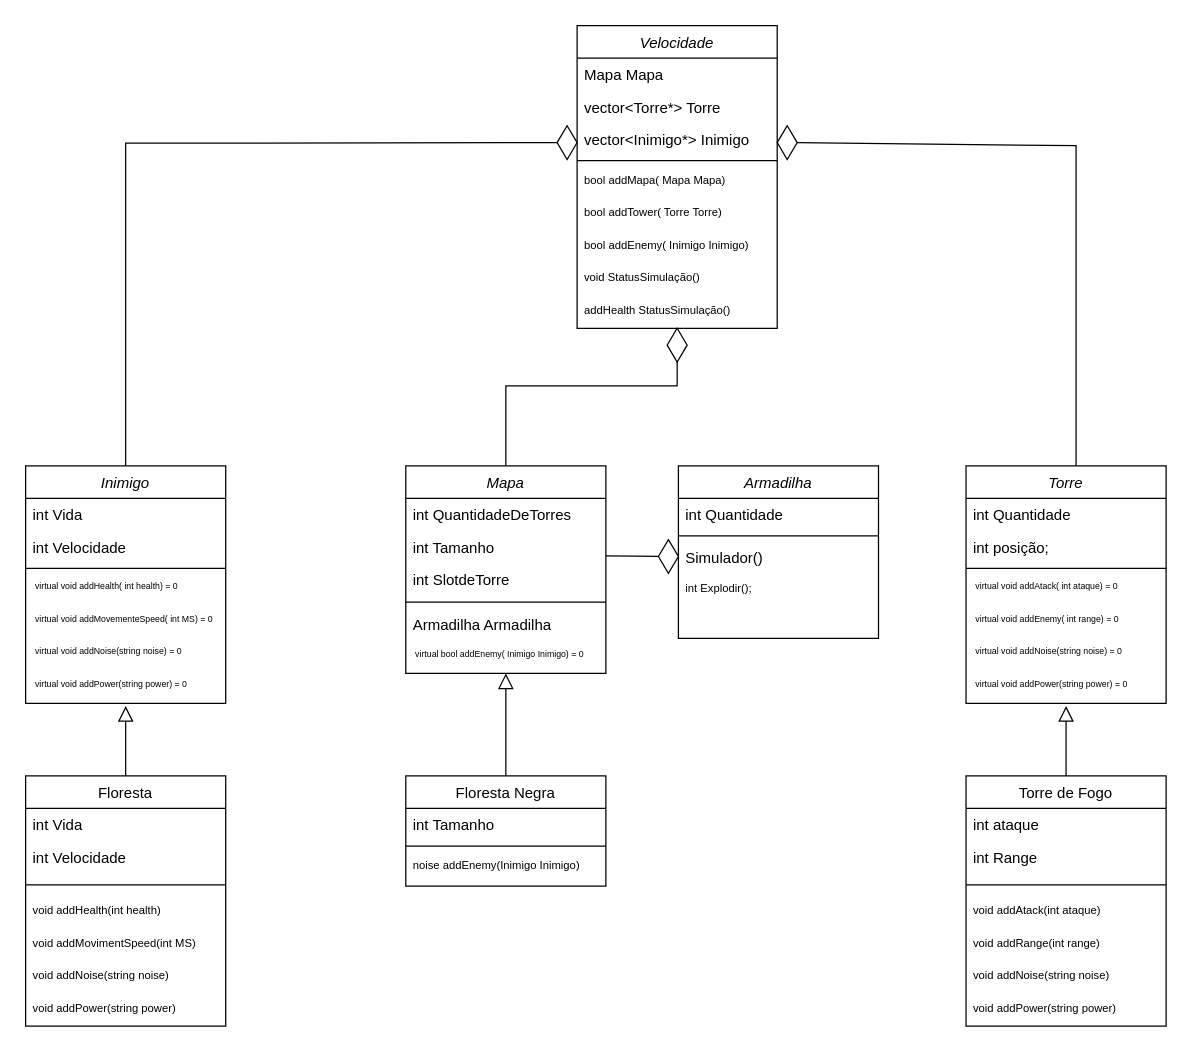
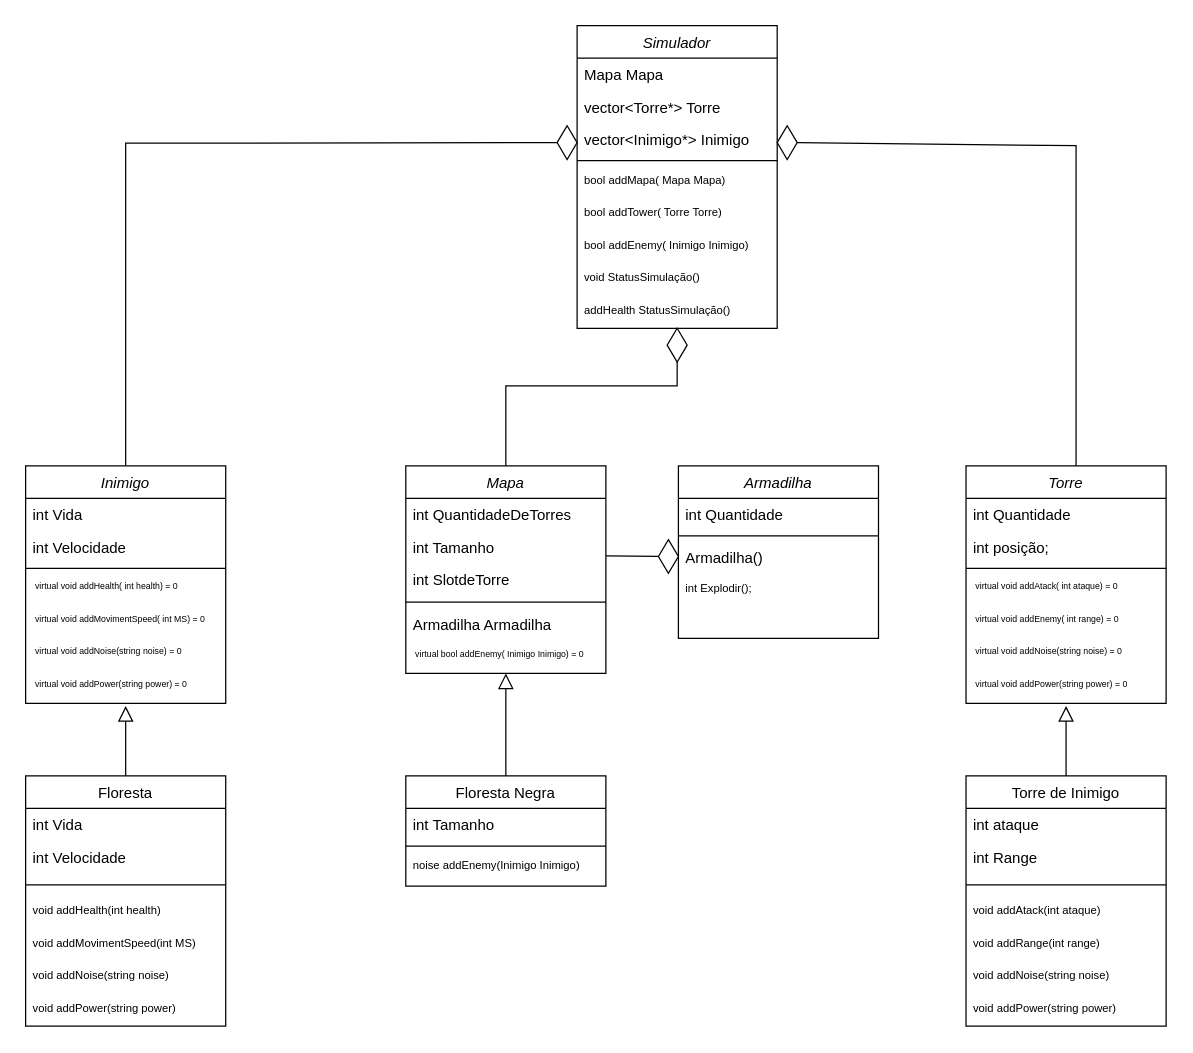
- <mxCell id="55" value="Velocidade" style="swimlane;fontStyle=2;align=center;verticalAlign=top;childLayout=stackLayout;horizontal=1;startSize=26;horizontalStack=0;resizeParent=1;resizeLast=0;collapsible=1;marginBottom=0;rounded=0;shadow=0;strokeWidth=1;" vertex="1" parent="1"><mxGeometry x="461" y="20" width="160" height="242" as="geometry"><mxRectangle x="230" y="140" width="160" height="26" as="alternateBounds" /></mxGeometry></mxCell>
+ <mxCell id="55" value="Simulador" style="swimlane;fontStyle=2;align=center;verticalAlign=top;childLayout=stackLayout;horizontal=1;startSize=26;horizontalStack=0;resizeParent=1;resizeLast=0;collapsible=1;marginBottom=0;rounded=0;shadow=0;strokeWidth=1;" vertex="1" parent="1"><mxGeometry x="461" y="20" width="160" height="242" as="geometry"><mxRectangle x="230" y="140" width="160" height="26" as="alternateBounds" /></mxGeometry></mxCell>
- <mxCell id="18" value="Simulador()" style="text;align=left;verticalAlign=top;spacingLeft=4;spacingRight=4;overflow=hidden;rotatable=0;points=[[0,0.5],[1,0.5]];portConstraint=eastwest;" vertex="1" parent="15"><mxGeometry y="60" width="160" height="26" as="geometry" /></mxCell>
+ <mxCell id="18" value="Armadilha()" style="text;align=left;verticalAlign=top;spacingLeft=4;spacingRight=4;overflow=hidden;rotatable=0;points=[[0,0.5],[1,0.5]];portConstraint=eastwest;" vertex="1" parent="15"><mxGeometry y="60" width="160" height="26" as="geometry" /></mxCell>
- <mxCell id="43" value=" virtual void addMovementeSpeed( int MS) = 0" style="text;align=left;verticalAlign=top;spacingLeft=4;spacingRight=4;overflow=hidden;rotatable=0;points=[[0,0.5],[1,0.5]];portConstraint=eastwest;fontSize=7;" vertex="1" parent="38"><mxGeometry y="112" width="160" height="26" as="geometry" /></mxCell>
+ <mxCell id="43" value=" virtual void addMovimentSpeed( int MS) = 0" style="text;align=left;verticalAlign=top;spacingLeft=4;spacingRight=4;overflow=hidden;rotatable=0;points=[[0,0.5],[1,0.5]];portConstraint=eastwest;fontSize=7;" vertex="1" parent="38"><mxGeometry y="112" width="160" height="26" as="geometry" /></mxCell>
- <mxCell id="29" value="Torre de Fogo" style="swimlane;fontStyle=0;align=center;verticalAlign=top;childLayout=stackLayout;horizontal=1;startSize=26;horizontalStack=0;resizeParent=1;resizeLast=0;collapsible=1;marginBottom=0;rounded=0;shadow=0;strokeWidth=1;" vertex="1" parent="1"><mxGeometry x="772" y="620" width="160" height="200" as="geometry"><mxRectangle x="340" y="380" width="170" height="26" as="alternateBounds" /></mxGeometry></mxCell>
+ <mxCell id="29" value="Torre de Inimigo" style="swimlane;fontStyle=0;align=center;verticalAlign=top;childLayout=stackLayout;horizontal=1;startSize=26;horizontalStack=0;resizeParent=1;resizeLast=0;collapsible=1;marginBottom=0;rounded=0;shadow=0;strokeWidth=1;" vertex="1" parent="1"><mxGeometry x="772" y="620" width="160" height="200" as="geometry"><mxRectangle x="340" y="380" width="170" height="26" as="alternateBounds" /></mxGeometry></mxCell>
